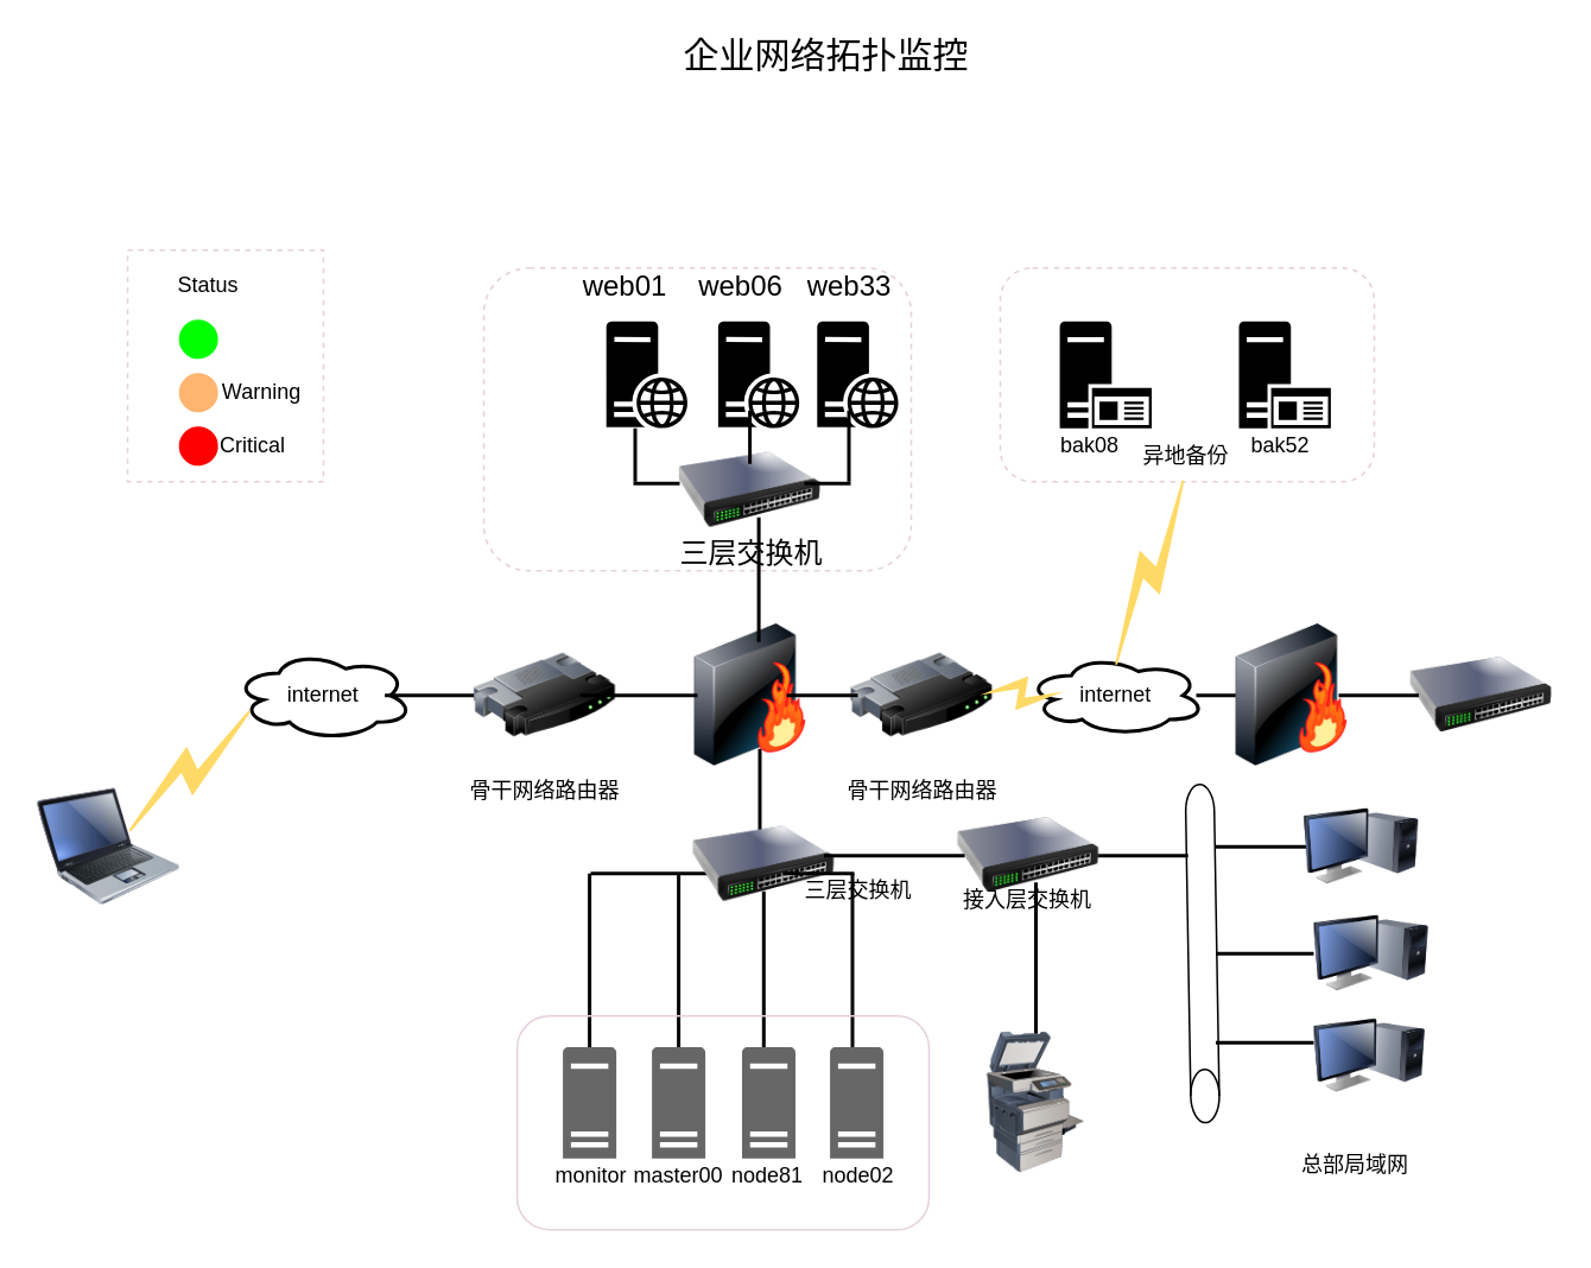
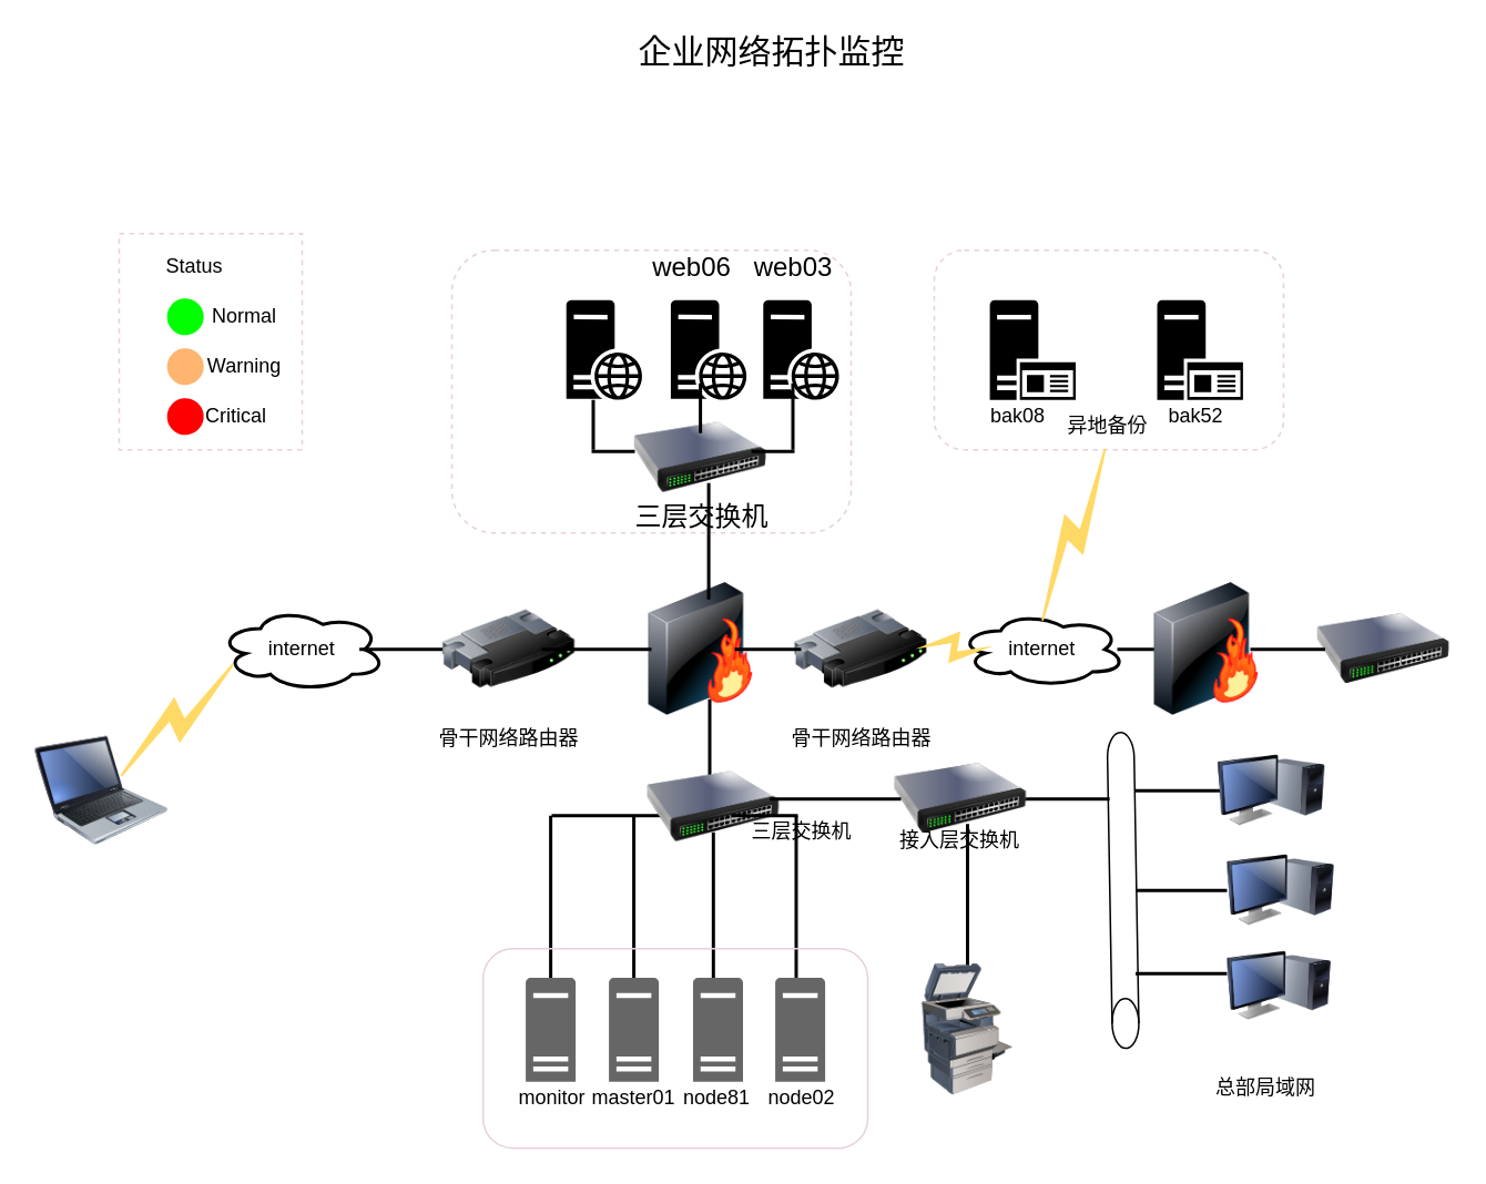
- <mxCell id="7" value="&lt;font style=&quot;font-size: 16px&quot;&gt;web01&lt;/font&gt;" style="text;html=1;align=center;verticalAlign=middle;resizable=0;points=[];autosize=1;" vertex="1" parent="1"><mxGeometry x="320.4" y="150" width="60" height="20" as="geometry" /></mxCell>
- <mxCell id="8" value="&lt;font style=&quot;font-size: 16px&quot;&gt;web33&lt;/font&gt;" style="text;html=1;align=center;verticalAlign=middle;resizable=0;points=[];autosize=1;" vertex="1" parent="1"><mxGeometry x="446" y="150" width="60" height="20" as="geometry" /></mxCell>
+ <mxCell id="8" value="&lt;font style=&quot;font-size: 16px&quot;&gt;web03&lt;/font&gt;" style="text;html=1;align=center;verticalAlign=middle;resizable=0;points=[];autosize=1;" vertex="1" parent="1"><mxGeometry x="446" y="150" width="60" height="20" as="geometry" /></mxCell>
+ <mxCell id="39" value="Normal" style="text;html=1;align=center;verticalAlign=middle;resizable=0;points=[];autosize=1;" vertex="1" parent="1"><mxGeometry x="120.78" y="180.01" width="50" height="20" as="geometry" /></mxCell>
- <mxCell id="62" value="master00" style="text;html=1;align=center;verticalAlign=middle;resizable=0;points=[];autosize=1;" vertex="1" parent="1"><mxGeometry x="345.4" y="650" width="70" height="20" as="geometry" /></mxCell>
+ <mxCell id="62" value="master01" style="text;html=1;align=center;verticalAlign=middle;resizable=0;points=[];autosize=1;" vertex="1" parent="1"><mxGeometry x="345.4" y="650" width="70" height="20" as="geometry" /></mxCell>
